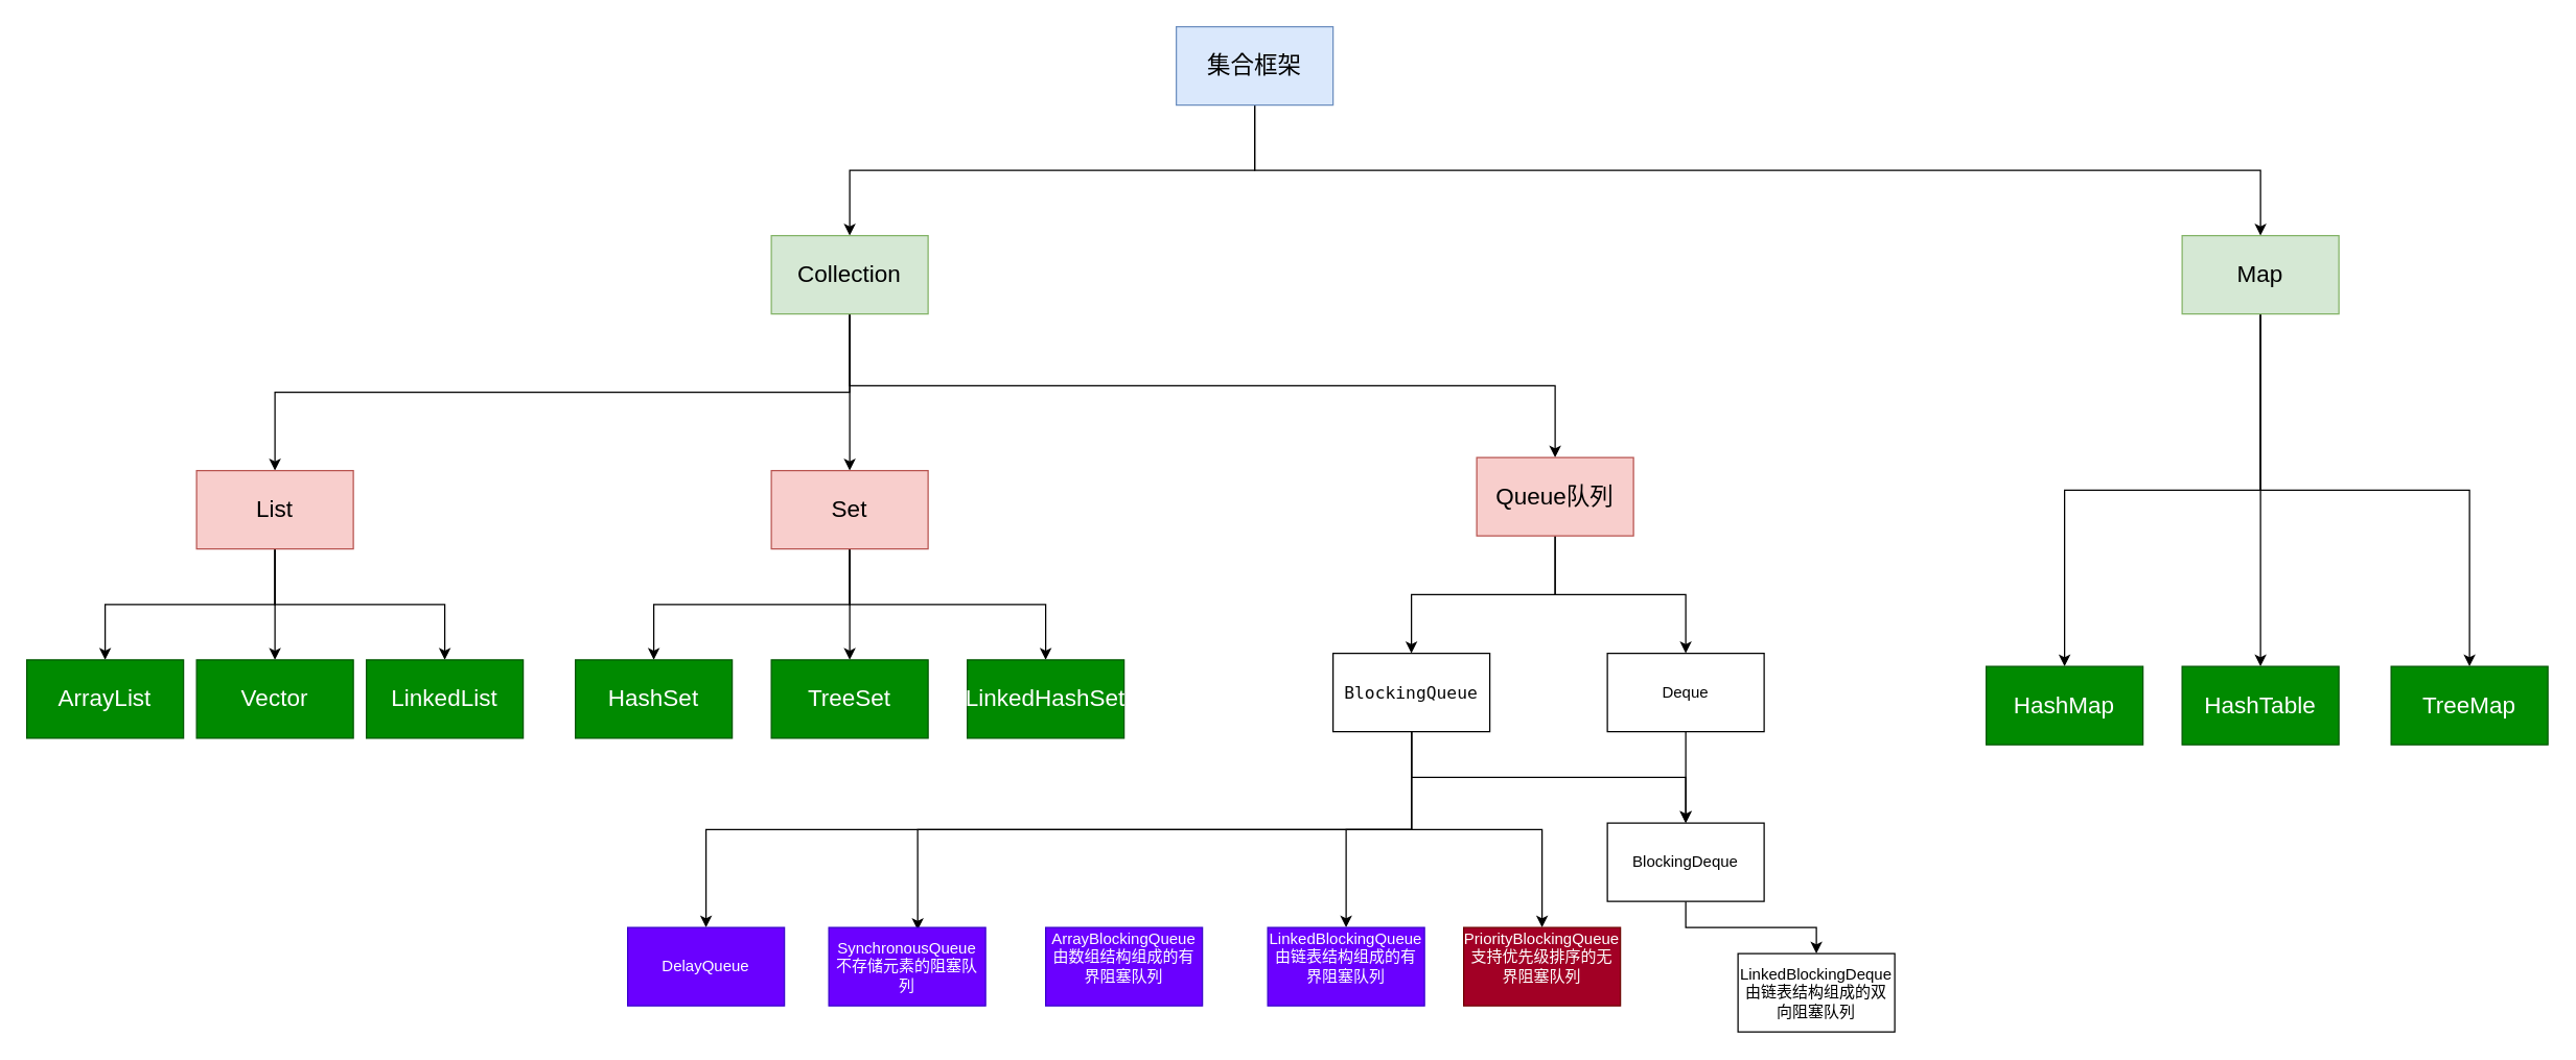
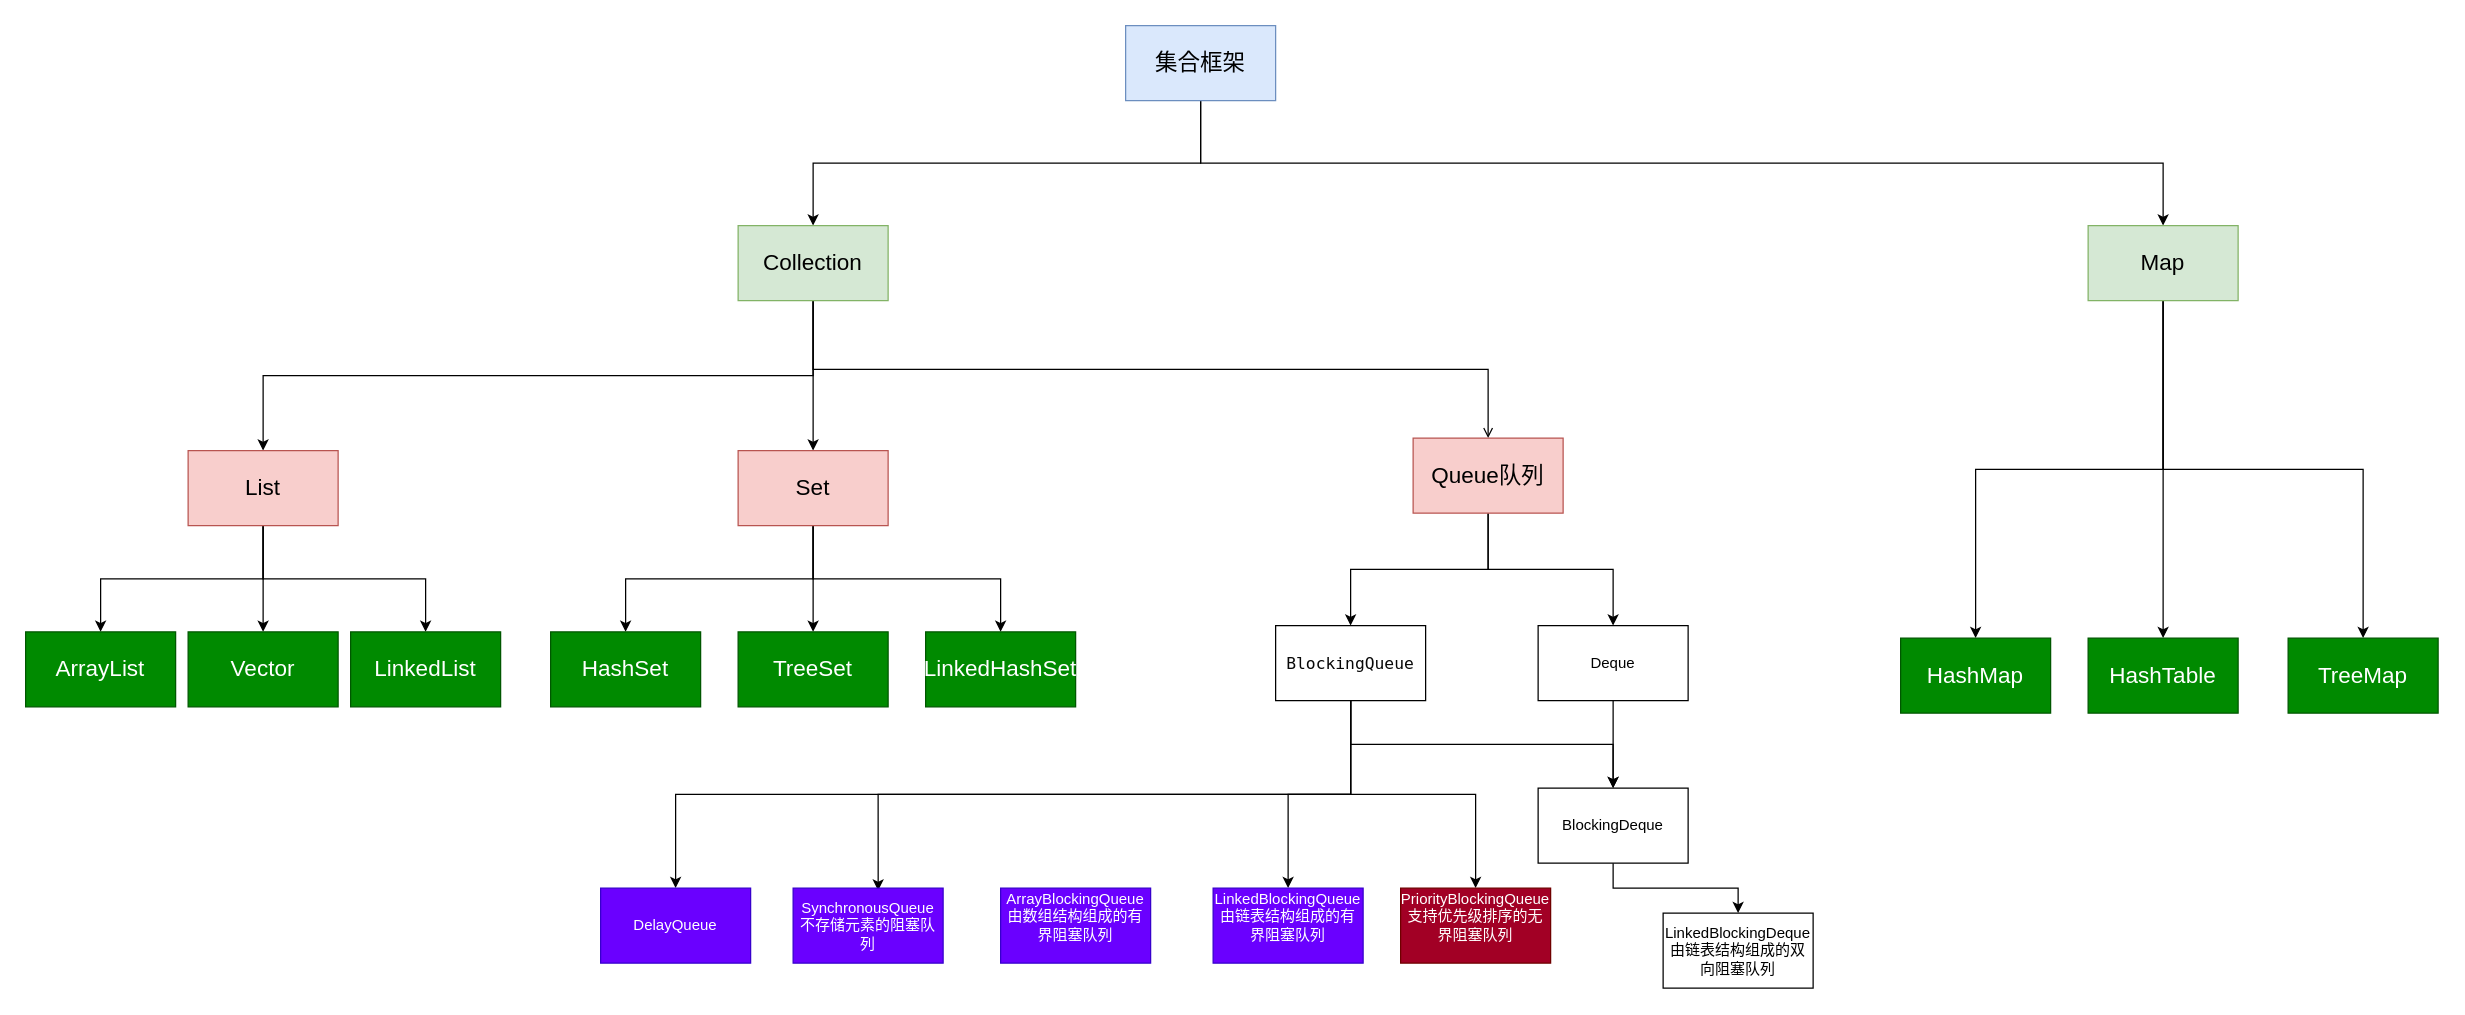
- <mxCell id="7" style="edgeStyle=orthogonalEdgeStyle;rounded=0;orthogonalLoop=1;jettySize=auto;html=1;exitX=0.5;exitY=1;exitDx=0;exitDy=0;entryX=0.5;entryY=0;entryDx=0;entryDy=0;fontSize=18;" edge="1" parent="1" source="8" target="25"><mxGeometry relative="1" as="geometry" /></mxCell>
+ <mxCell id="7" style="edgeStyle=orthogonalEdgeStyle;rounded=0;orthogonalLoop=1;jettySize=auto;html=1;exitX=0.5;exitY=1;exitDx=0;exitDy=0;entryX=0.5;entryY=0;entryDx=0;entryDy=0;fontSize=18;endArrow=open;" edge="1" parent="1" source="8" target="25"><mxGeometry relative="1" as="geometry" /></mxCell>
